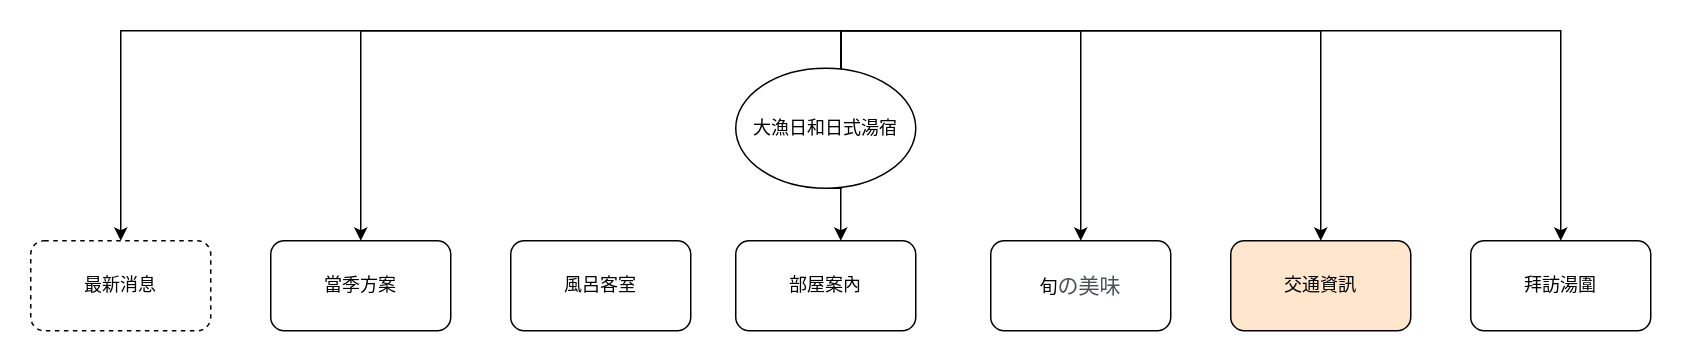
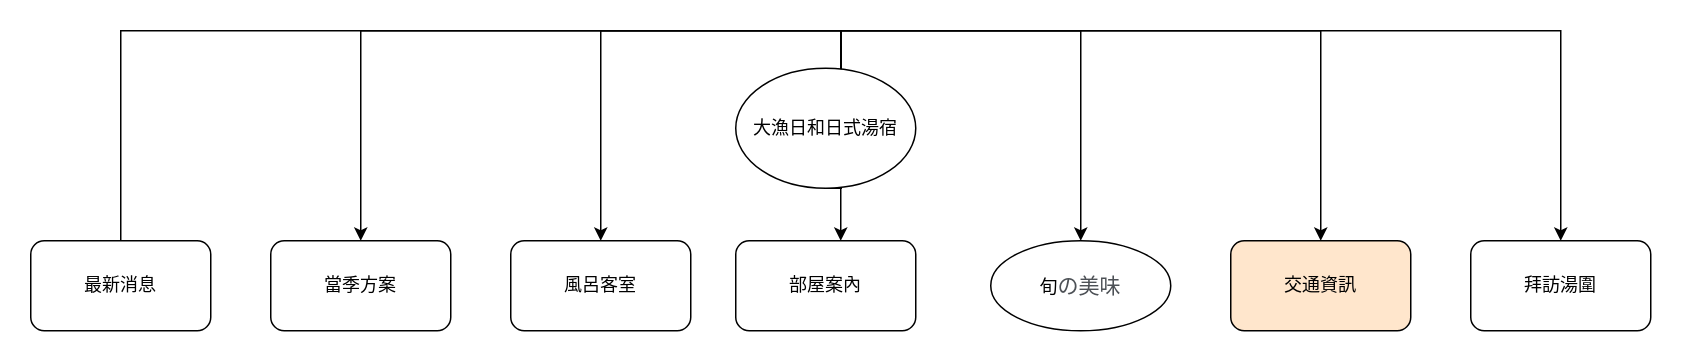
+ <mxCell id="4" style="edgeStyle=orthogonalEdgeStyle;rounded=0;orthogonalLoop=1;jettySize=auto;html=1;exitX=0.5;exitY=1;exitDx=0;exitDy=0;" parent="1" source="9" target="12" edge="1"><mxGeometry relative="1" as="geometry"><Array as="points"><mxPoint x="560" y="20" /><mxPoint x="400" y="20" /></Array></mxGeometry></mxCell>
- <mxCell id="2" style="edgeStyle=orthogonalEdgeStyle;rounded=0;orthogonalLoop=1;jettySize=auto;html=1;exitX=0.5;exitY=1;exitDx=0;exitDy=0;entryX=0.5;entryY=0;entryDx=0;entryDy=0;" parent="1" source="9" target="10" edge="1"><mxGeometry relative="1" as="geometry"><Array as="points"><mxPoint x="560" y="20" /><mxPoint x="80" y="20" /></Array></mxGeometry></mxCell>
+ <mxCell id="2" style="edgeStyle=orthogonalEdgeStyle;rounded=0;orthogonalLoop=1;jettySize=auto;html=1;exitX=0.5;exitY=1;exitDx=0;exitDy=0;entryX=0.5;entryY=0;entryDx=0;entryDy=0;endArrow=none;" parent="1" source="9" target="10" edge="1"><mxGeometry relative="1" as="geometry"><Array as="points"><mxPoint x="560" y="20" /><mxPoint x="80" y="20" /></Array></mxGeometry></mxCell>
- <mxCell id="10" value="最新消息" style="rounded=1;whiteSpace=wrap;html=1;dashed=1;" parent="1" vertex="1"><mxGeometry x="20" y="160" width="120" height="60" as="geometry" /></mxCell>
+ <mxCell id="10" value="最新消息" style="rounded=1;whiteSpace=wrap;html=1;" parent="1" vertex="1"><mxGeometry x="20" y="160" width="120" height="60" as="geometry" /></mxCell>
- <mxCell id="14" value="旬&lt;span style=&quot;color: rgb(77 , 81 , 86) ; font-family: &amp;#34;arial&amp;#34; , sans-serif ; font-size: 14px ; text-align: left ; background-color: rgb(255 , 255 , 255)&quot;&gt;の美味&lt;/span&gt;" style="rounded=1;whiteSpace=wrap;html=1;" parent="1" vertex="1"><mxGeometry x="660" y="160" width="120" height="60" as="geometry" /></mxCell>
+ <mxCell id="14" value="旬&lt;span style=&quot;color: rgb(77 , 81 , 86) ; font-family: &amp;#34;arial&amp;#34; , sans-serif ; font-size: 14px ; text-align: left ; background-color: rgb(255 , 255 , 255)&quot;&gt;の美味&lt;/span&gt;" style="ellipse;whiteSpace=wrap;html=1;" parent="1" vertex="1"><mxGeometry x="660" y="160" width="120" height="60" as="geometry" /></mxCell>
